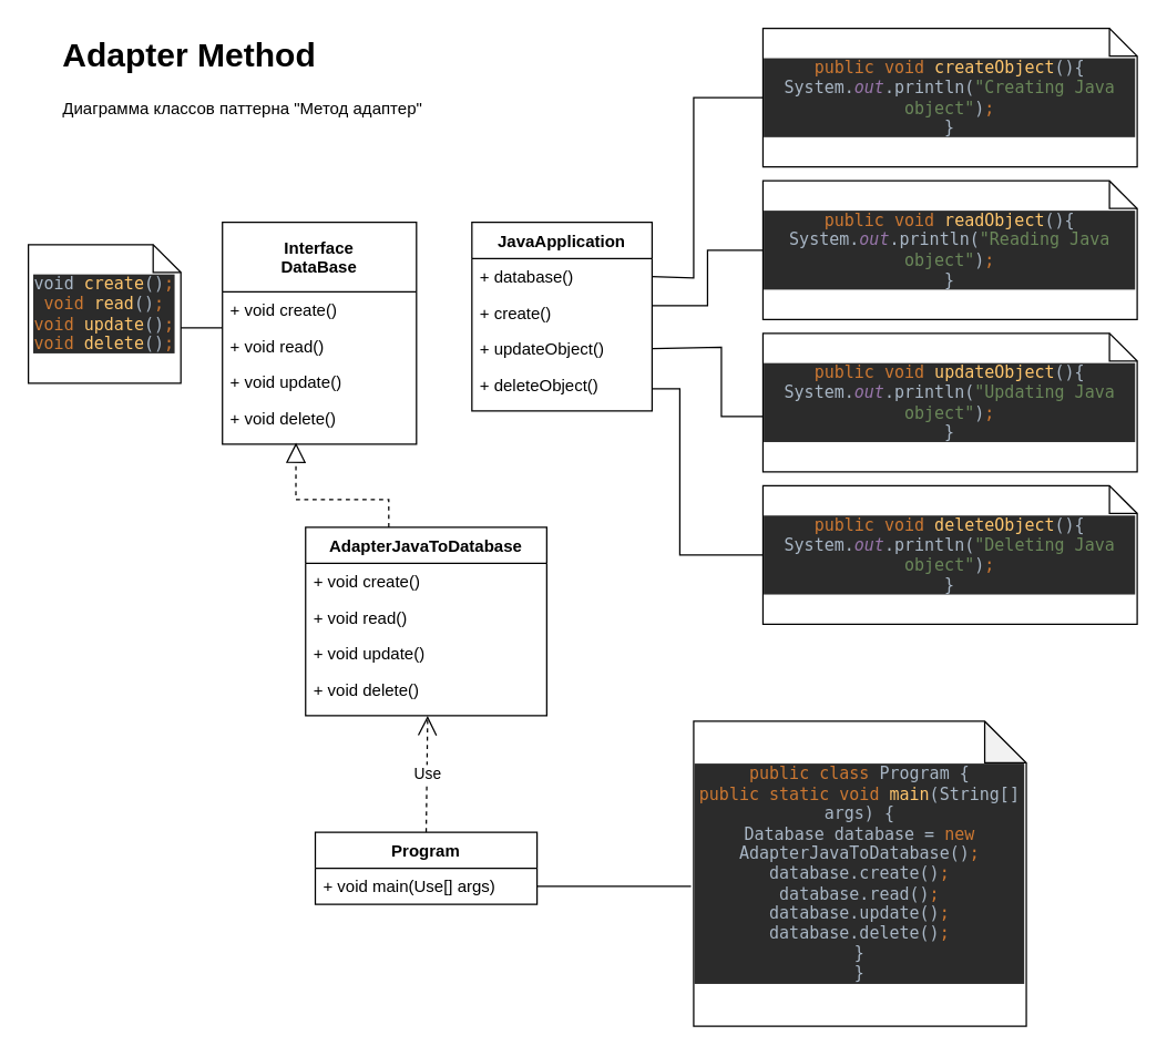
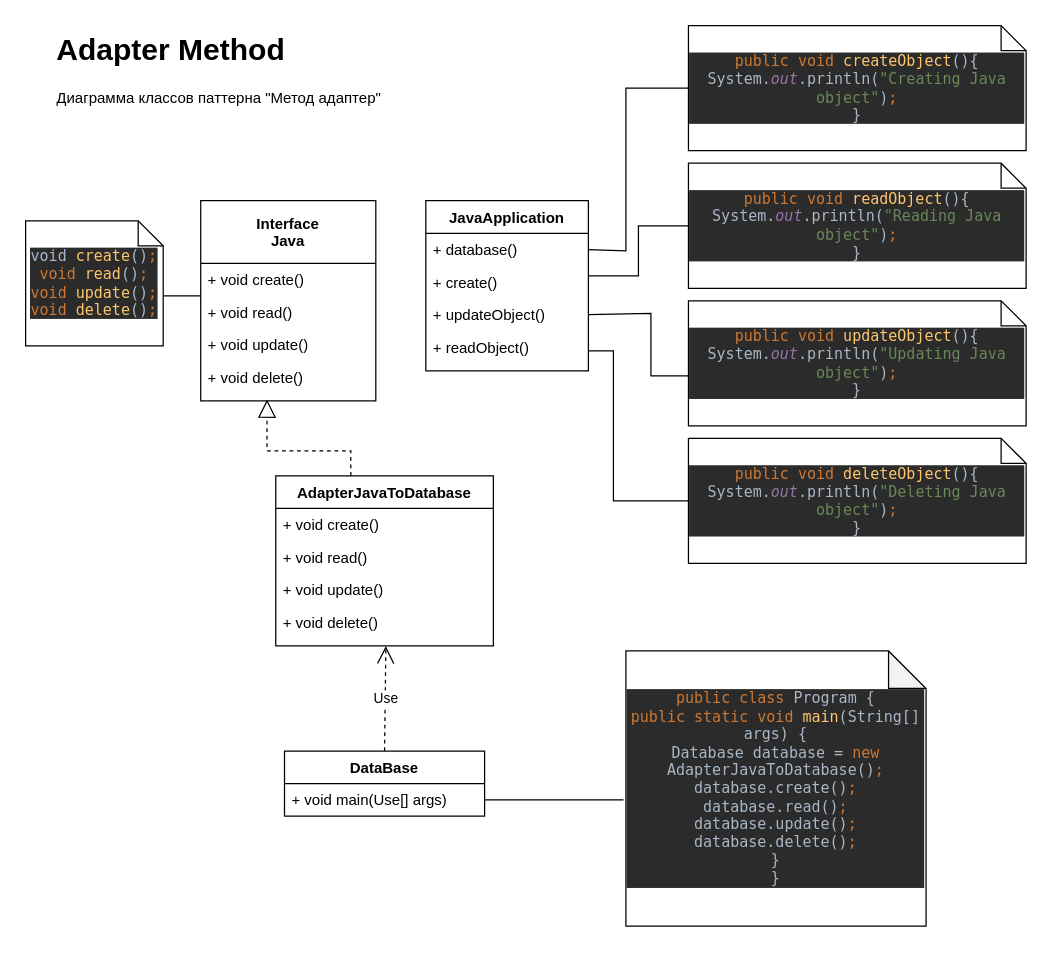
- <mxCell id="3" value="Interface&#10;DataBase" style="swimlane;fontStyle=1;childLayout=stackLayout;horizontal=1;startSize=50;fillColor=none;horizontalStack=0;resizeParent=1;resizeParentMax=0;resizeLast=0;collapsible=1;marginBottom=0;" vertex="1" parent="1"><mxGeometry x="160" y="160" width="140" height="160" as="geometry" /></mxCell>
+ <mxCell id="3" value="Interface&#10;Java" style="swimlane;fontStyle=1;childLayout=stackLayout;horizontal=1;startSize=50;fillColor=none;horizontalStack=0;resizeParent=1;resizeParentMax=0;resizeLast=0;collapsible=1;marginBottom=0;" vertex="1" parent="1"><mxGeometry x="160" y="160" width="140" height="160" as="geometry" /></mxCell>
- <mxCell id="12" value="+ deleteObject()" style="text;strokeColor=none;fillColor=none;align=left;verticalAlign=top;spacingLeft=4;spacingRight=4;overflow=hidden;rotatable=0;points=[[0,0.5],[1,0.5]];portConstraint=eastwest;" vertex="1" parent="8"><mxGeometry y="104" width="130" height="32" as="geometry" /></mxCell>
+ <mxCell id="12" value="+ readObject()" style="text;strokeColor=none;fillColor=none;align=left;verticalAlign=top;spacingLeft=4;spacingRight=4;overflow=hidden;rotatable=0;points=[[0,0.5],[1,0.5]];portConstraint=eastwest;" vertex="1" parent="8"><mxGeometry y="104" width="130" height="32" as="geometry" /></mxCell>
- <mxCell id="18" value="Program" style="swimlane;fontStyle=1;childLayout=stackLayout;horizontal=1;startSize=26;fillColor=none;horizontalStack=0;resizeParent=1;resizeParentMax=0;resizeLast=0;collapsible=1;marginBottom=0;" vertex="1" parent="1"><mxGeometry x="227" y="600" width="160" height="52" as="geometry" /></mxCell>
+ <mxCell id="18" value="DataBase" style="swimlane;fontStyle=1;childLayout=stackLayout;horizontal=1;startSize=26;fillColor=none;horizontalStack=0;resizeParent=1;resizeParentMax=0;resizeLast=0;collapsible=1;marginBottom=0;" vertex="1" parent="1"><mxGeometry x="227" y="600" width="160" height="52" as="geometry" /></mxCell>
